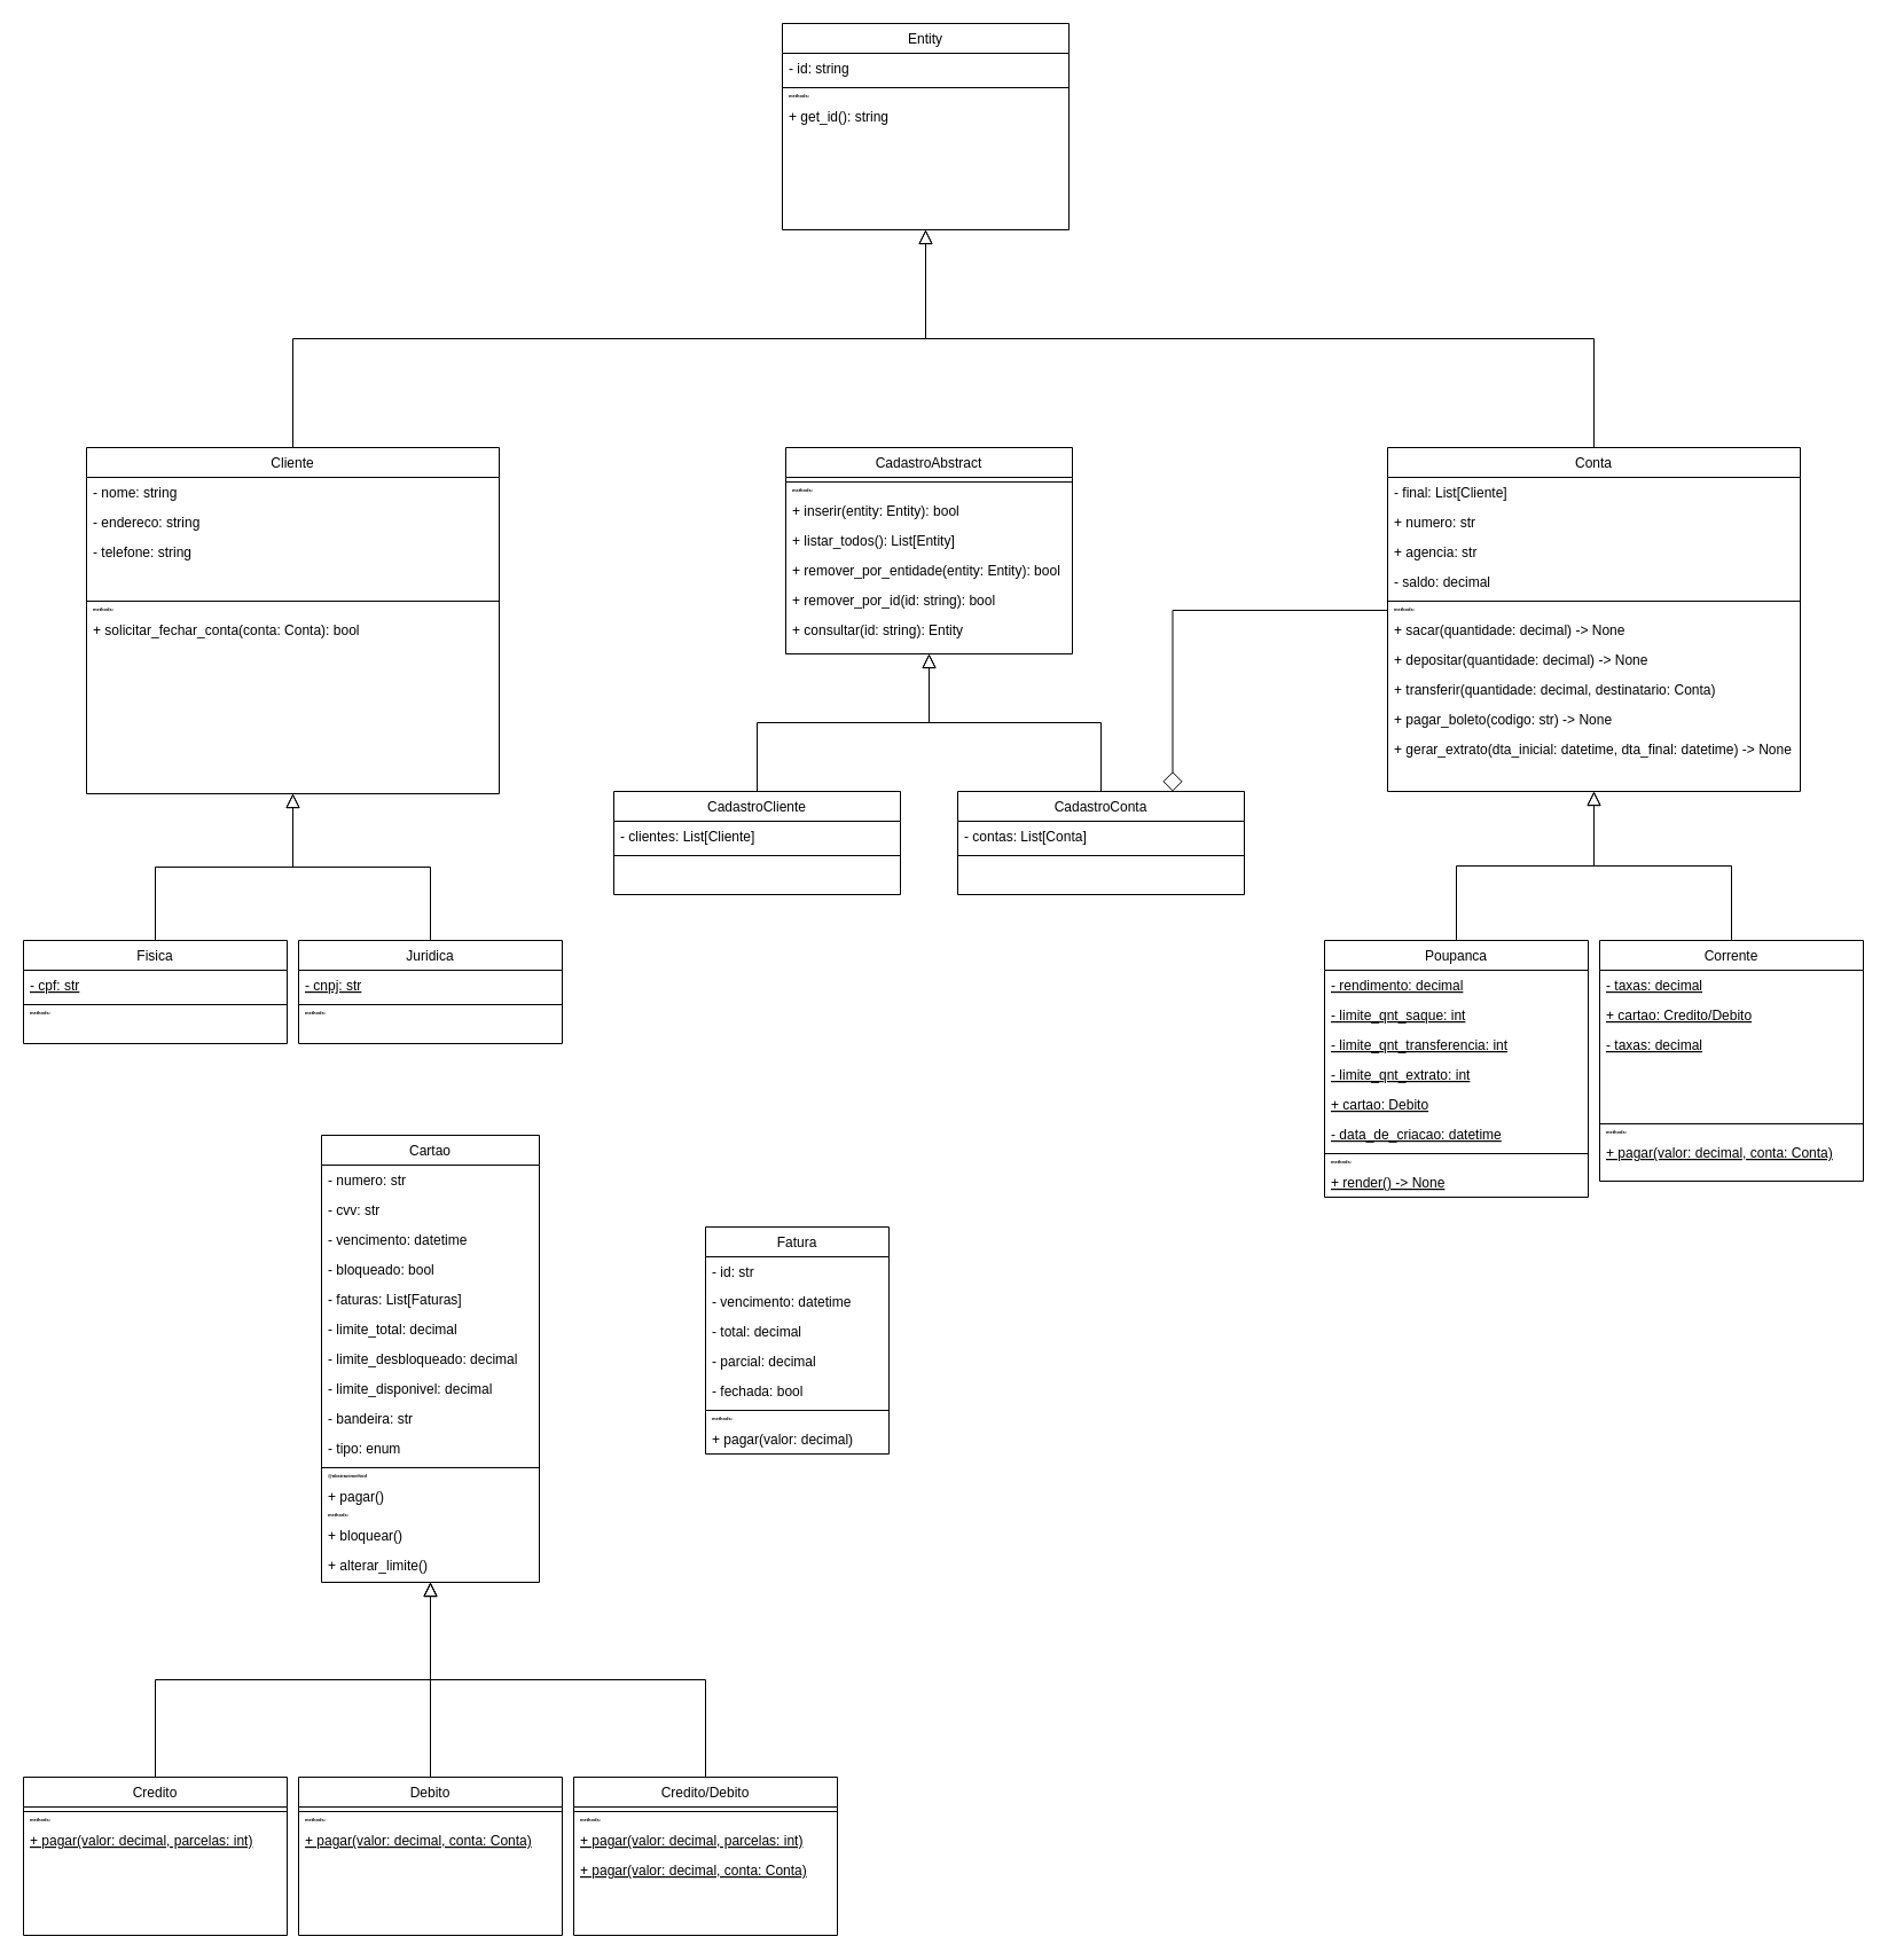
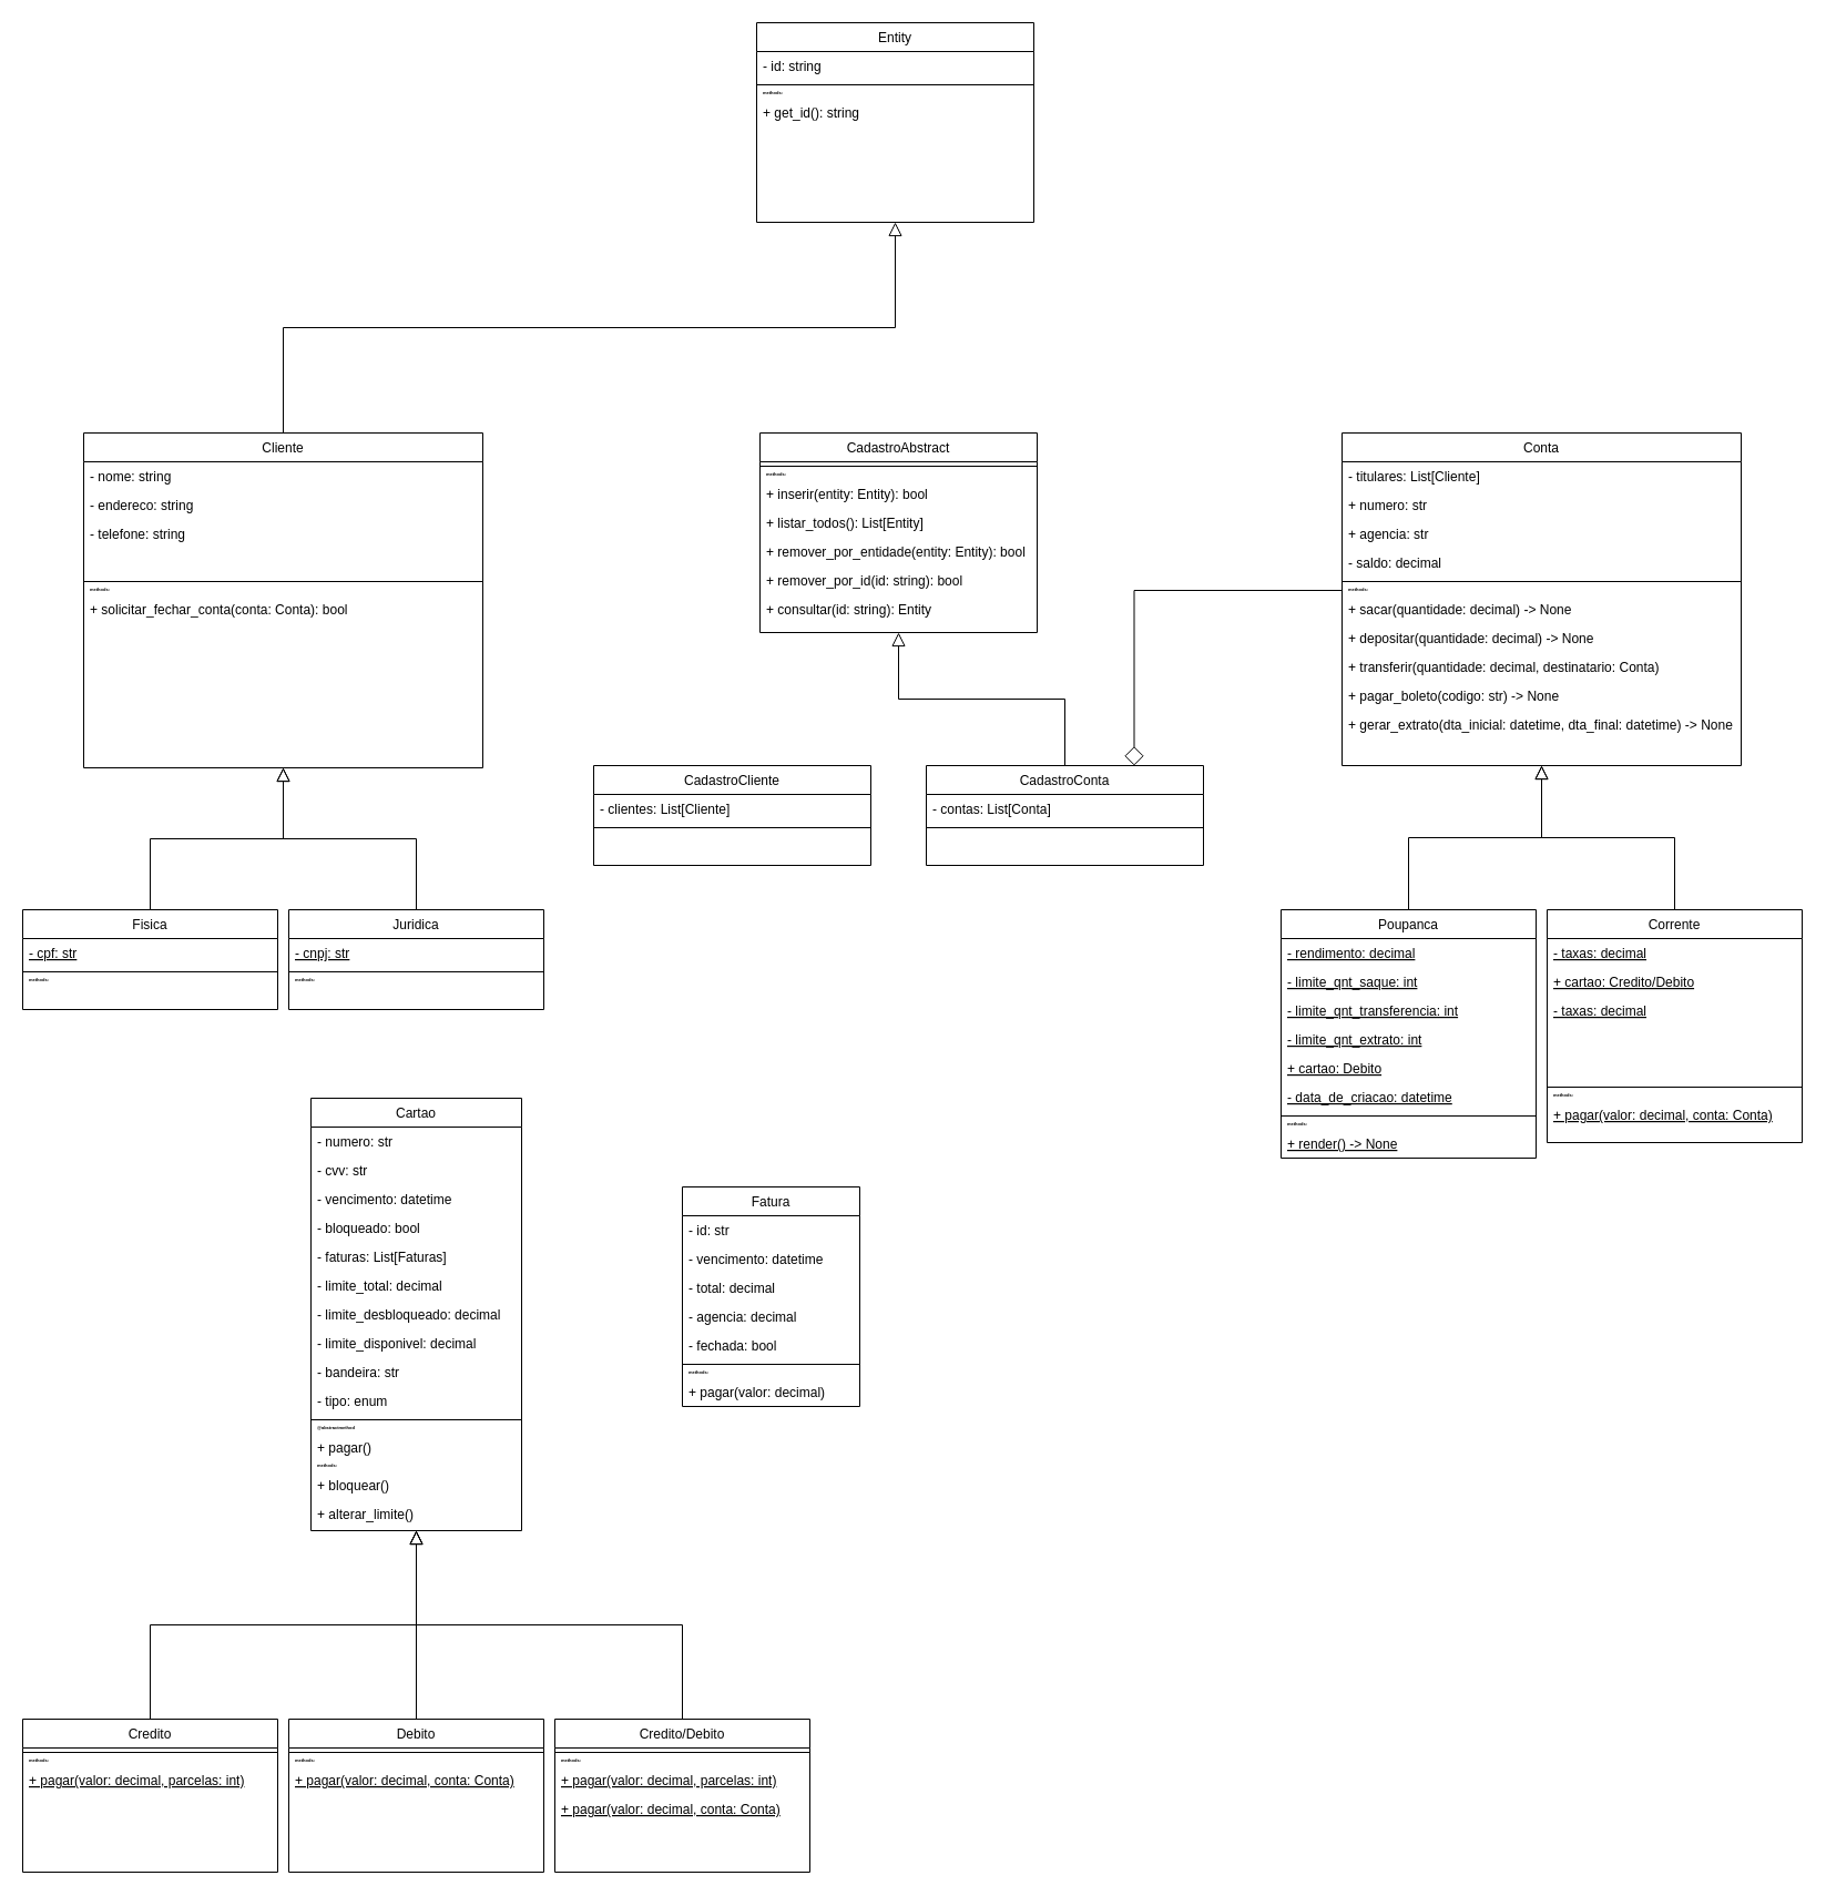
- <mxCell id="93" value="" style="endArrow=block;endSize=10;endFill=0;shadow=0;strokeWidth=1;rounded=0;edgeStyle=elbowEdgeStyle;elbow=vertical;exitX=0.5;exitY=0;exitDx=0;exitDy=0;entryX=0.5;entryY=1;entryDx=0;entryDy=0;" edge="1" parent="1" source="29" target="104"><mxGeometry width="160" relative="1" as="geometry"><mxPoint x="1700" y="398" as="sourcePoint" /><mxPoint x="795" y="280" as="targetPoint" /></mxGeometry></mxCell>
- <mxCell id="30" value="- final: List[Cliente]" style="text;align=left;verticalAlign=top;spacingLeft=4;spacingRight=4;overflow=hidden;rotatable=0;points=[[0,0.5],[1,0.5]];portConstraint=eastwest;" vertex="1" parent="29"><mxGeometry y="26" width="360" height="26" as="geometry" /></mxCell>
+ <mxCell id="30" value="- titulares: List[Cliente]" style="text;align=left;verticalAlign=top;spacingLeft=4;spacingRight=4;overflow=hidden;rotatable=0;points=[[0,0.5],[1,0.5]];portConstraint=eastwest;" vertex="1" parent="29"><mxGeometry y="26" width="360" height="26" as="geometry" /></mxCell>
- <mxCell id="92" value="" style="endArrow=block;endSize=10;endFill=0;shadow=0;strokeWidth=1;rounded=0;edgeStyle=elbowEdgeStyle;elbow=vertical;entryX=0.5;entryY=1;entryDx=0;entryDy=0;exitX=0.5;exitY=0;exitDx=0;exitDy=0;" edge="1" parent="1" source="85" target="77"><mxGeometry width="160" relative="1" as="geometry"><mxPoint x="685" y="706" as="sourcePoint" /><mxPoint x="805" y="578" as="targetPoint" /></mxGeometry></mxCell>
- <mxCell id="45" value="- parcial: decimal" style="text;align=left;verticalAlign=top;spacingLeft=4;spacingRight=4;overflow=hidden;rotatable=0;points=[[0,0.5],[1,0.5]];portConstraint=eastwest;rounded=0;shadow=0;html=0;" vertex="1" parent="41"><mxGeometry y="104" width="160" height="26" as="geometry" /></mxCell>
+ <mxCell id="45" value="- agencia: decimal" style="text;align=left;verticalAlign=top;spacingLeft=4;spacingRight=4;overflow=hidden;rotatable=0;points=[[0,0.5],[1,0.5]];portConstraint=eastwest;rounded=0;shadow=0;html=0;" vertex="1" parent="41"><mxGeometry y="104" width="160" height="26" as="geometry" /></mxCell>
